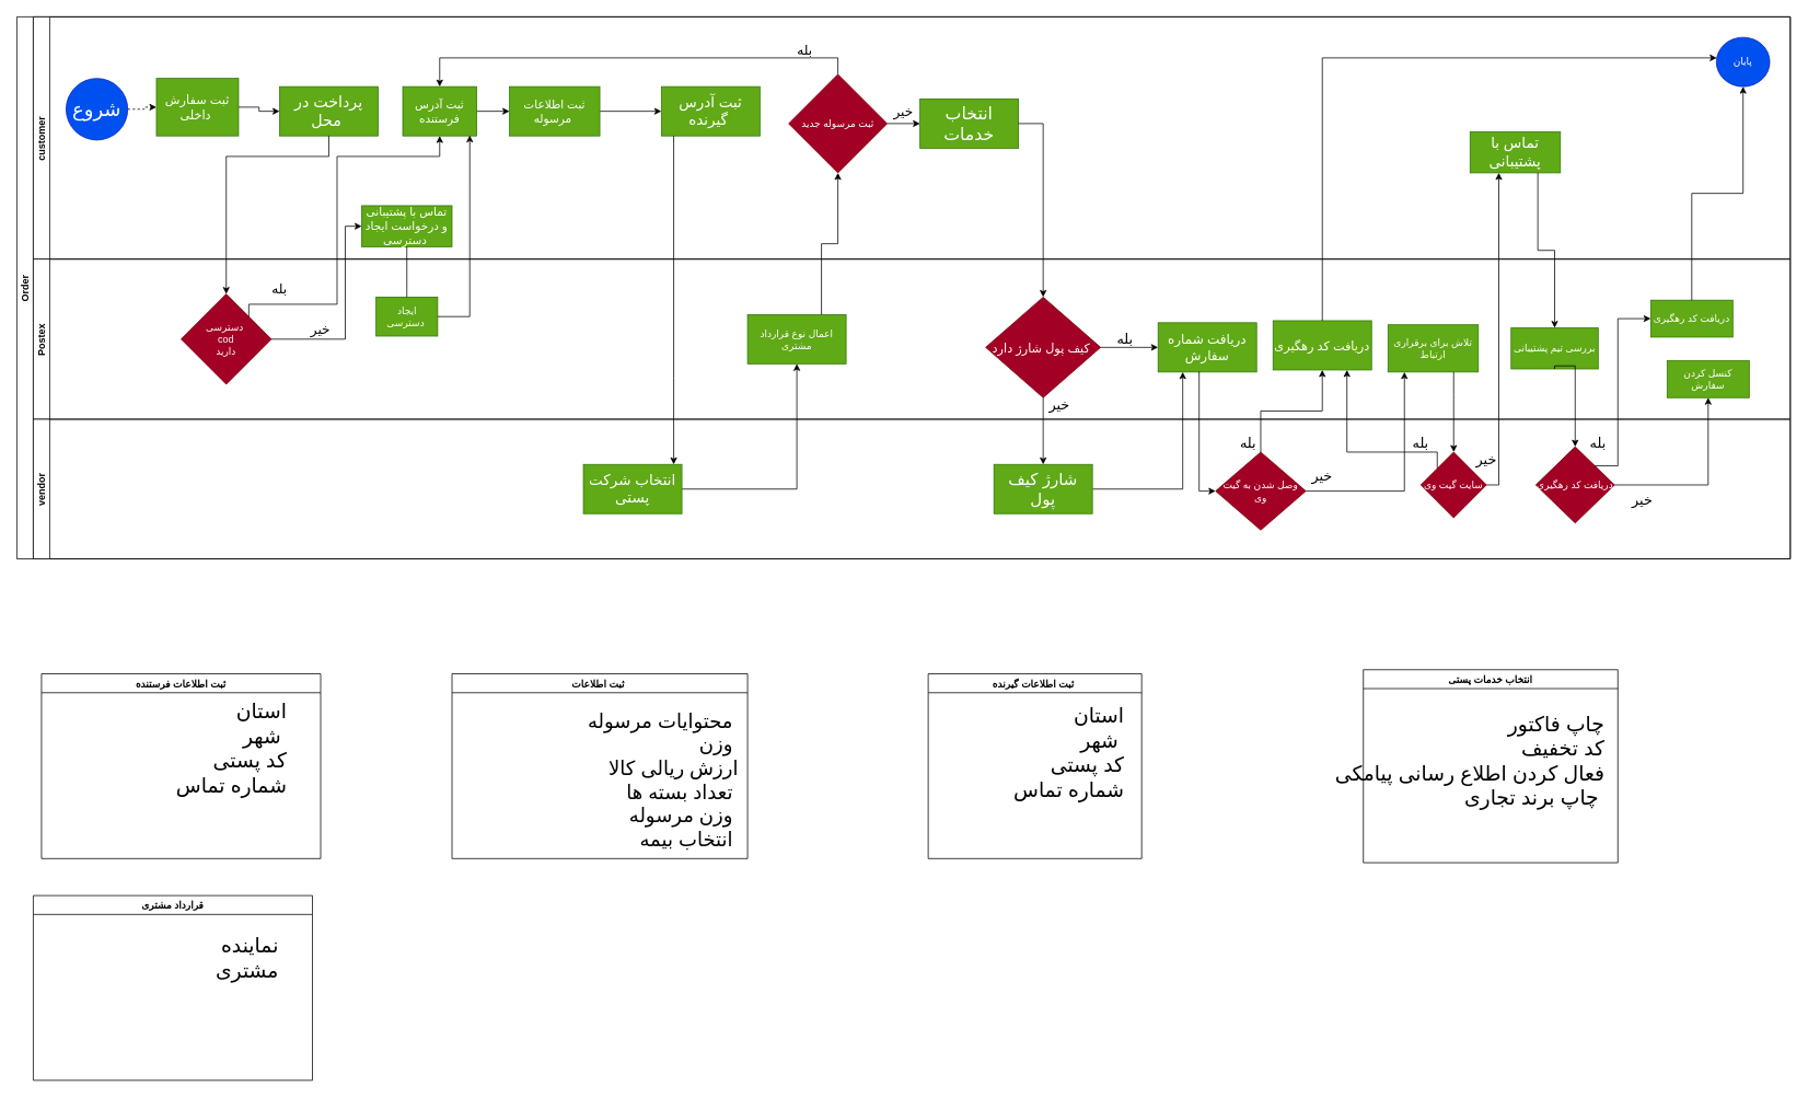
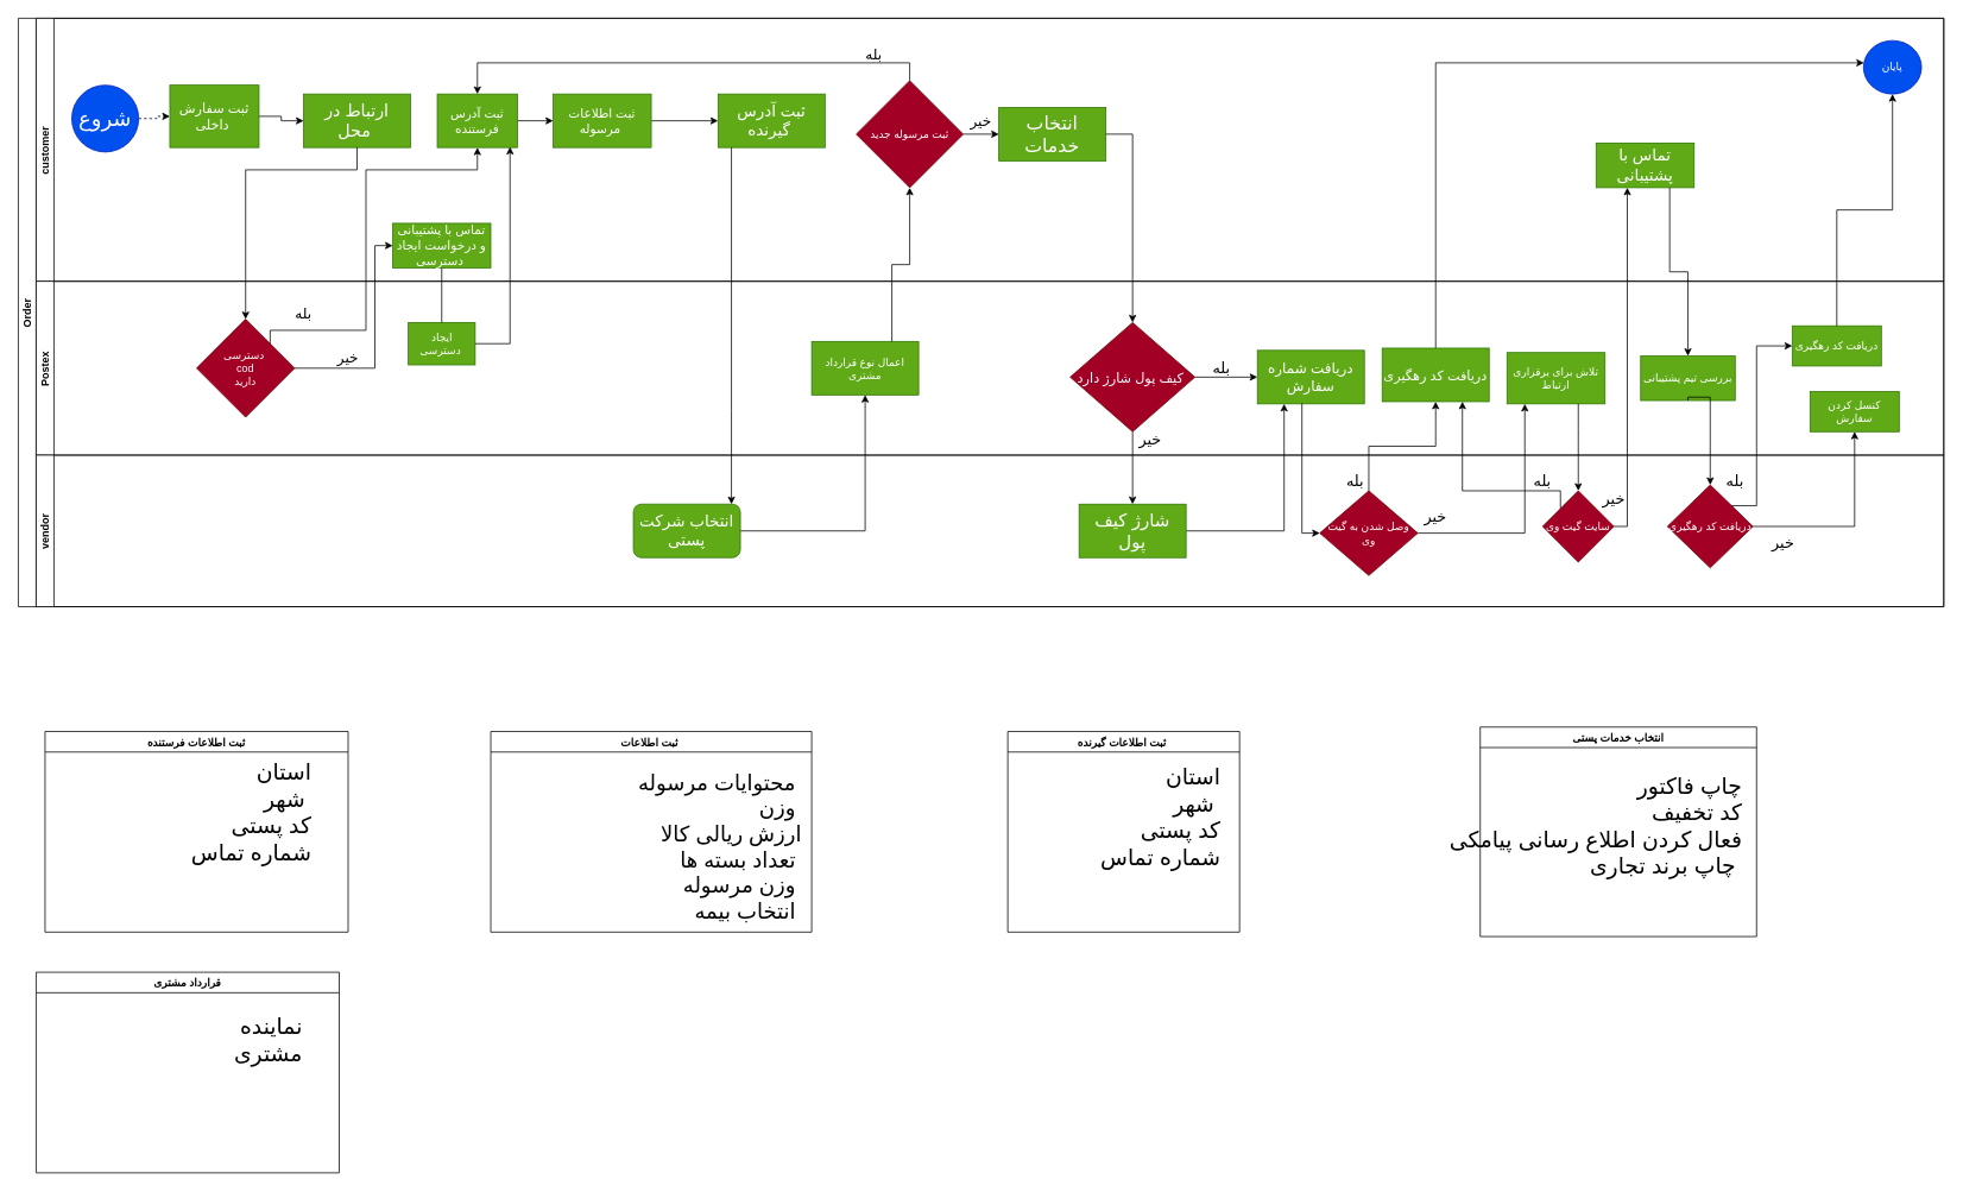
- <mxCell id="8" value="&lt;font style=&quot;font-size: 19px&quot;&gt;پرداخت در محل&amp;nbsp;&lt;/font&gt;" style="whiteSpace=wrap;html=1;fillColor=#60a917;strokeColor=#2D7600;fontColor=#ffffff;" parent="3" vertex="1"><mxGeometry x="300" y="85" width="120" height="60" as="geometry" /></mxCell>
+ <mxCell id="8" value="&lt;font style=&quot;font-size: 19px&quot;&gt;ارتباط در محل&amp;nbsp;&lt;/font&gt;" style="whiteSpace=wrap;html=1;fillColor=#60a917;strokeColor=#2D7600;fontColor=#ffffff;" parent="3" vertex="1"><mxGeometry x="300" y="85" width="120" height="60" as="geometry" /></mxCell>
- <mxCell id="58" value="&lt;font style=&quot;font-size: 18px&quot;&gt;انتخاب شرکت پستی&lt;/font&gt;" style="whiteSpace=wrap;html=1;fillColor=#60a917;strokeColor=#2D7600;fontColor=#ffffff;" parent="57" vertex="1"><mxGeometry x="670" y="55" width="120" height="60" as="geometry" /></mxCell>
+ <mxCell id="58" value="&lt;font style=&quot;font-size: 18px&quot;&gt;انتخاب شرکت پستی&lt;/font&gt;" style="whiteSpace=wrap;html=1;fillColor=#60a917;strokeColor=#2D7600;fontColor=#ffffff;rounded=1;" parent="57" vertex="1"><mxGeometry x="670" y="55" width="120" height="60" as="geometry" /></mxCell>
